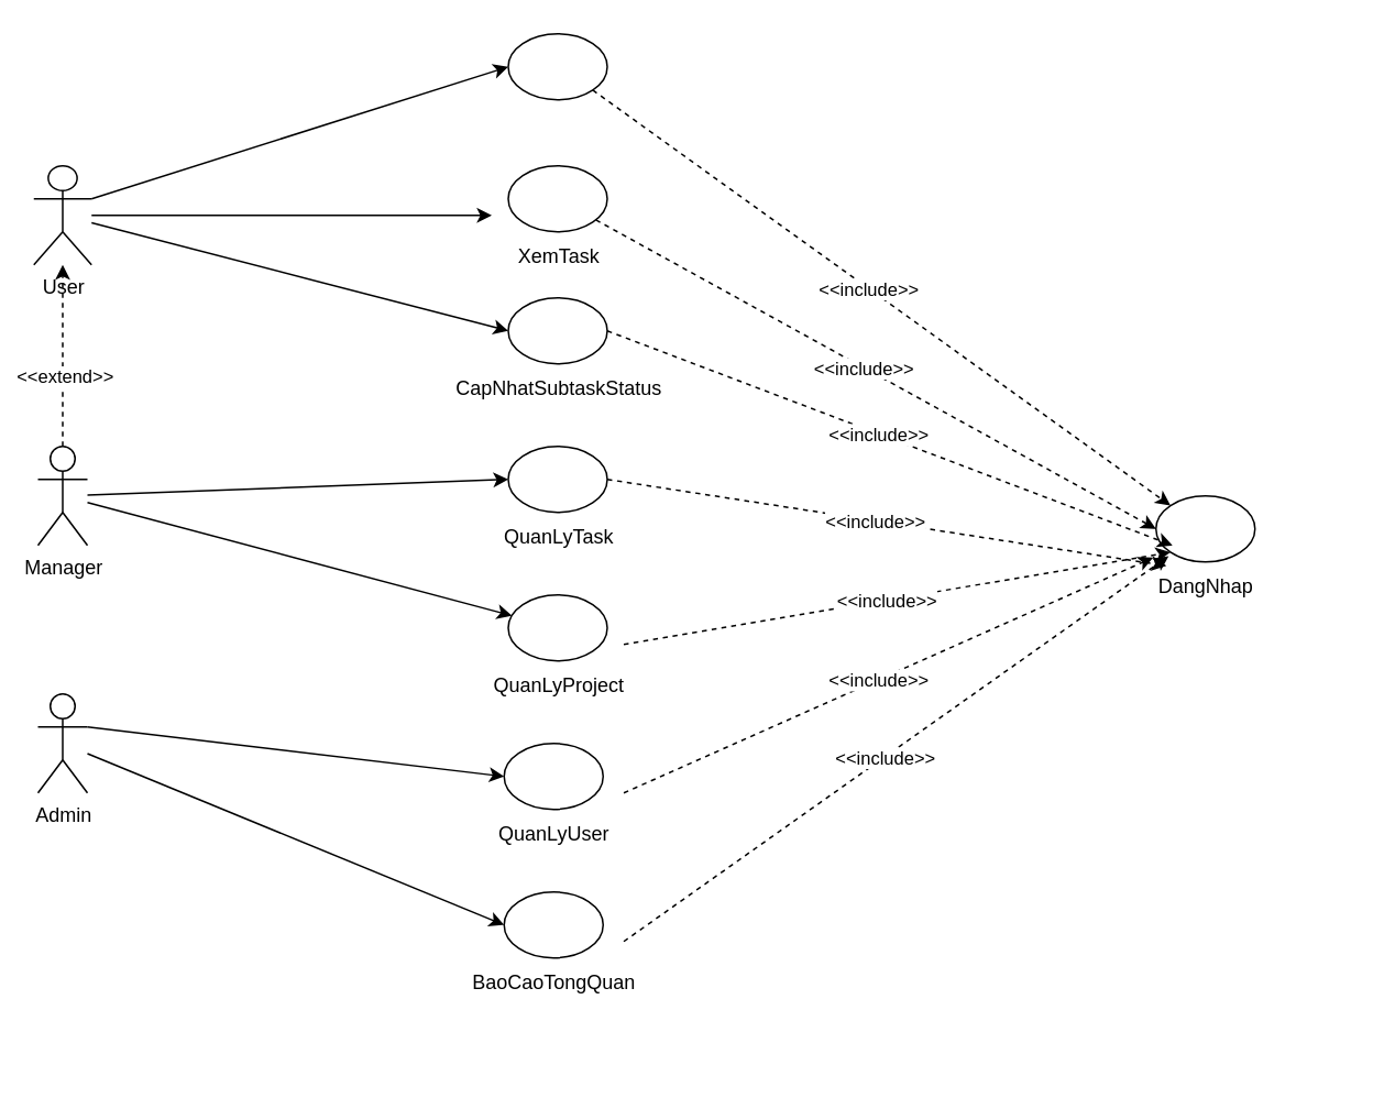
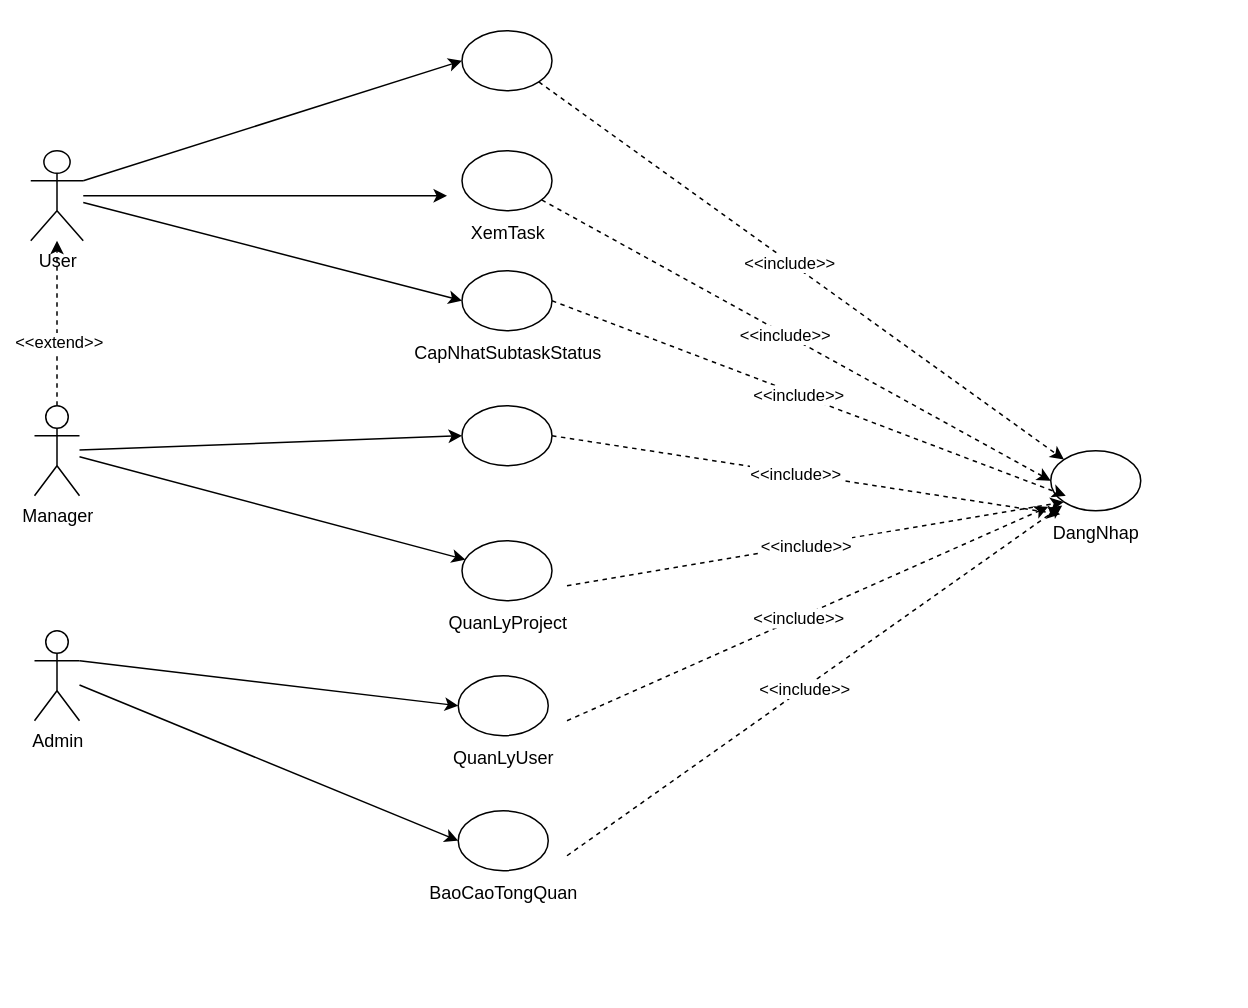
- <mxCell id="23" value="QuanLyTask" style="text;html=1;align=center;verticalAlign=middle;resizable=0;points=[];autosize=1;strokeColor=none;fillColor=none;" vertex="1" parent="21"><mxGeometry x="35" y="40" width="90" height="30" as="geometry" /></mxCell>
